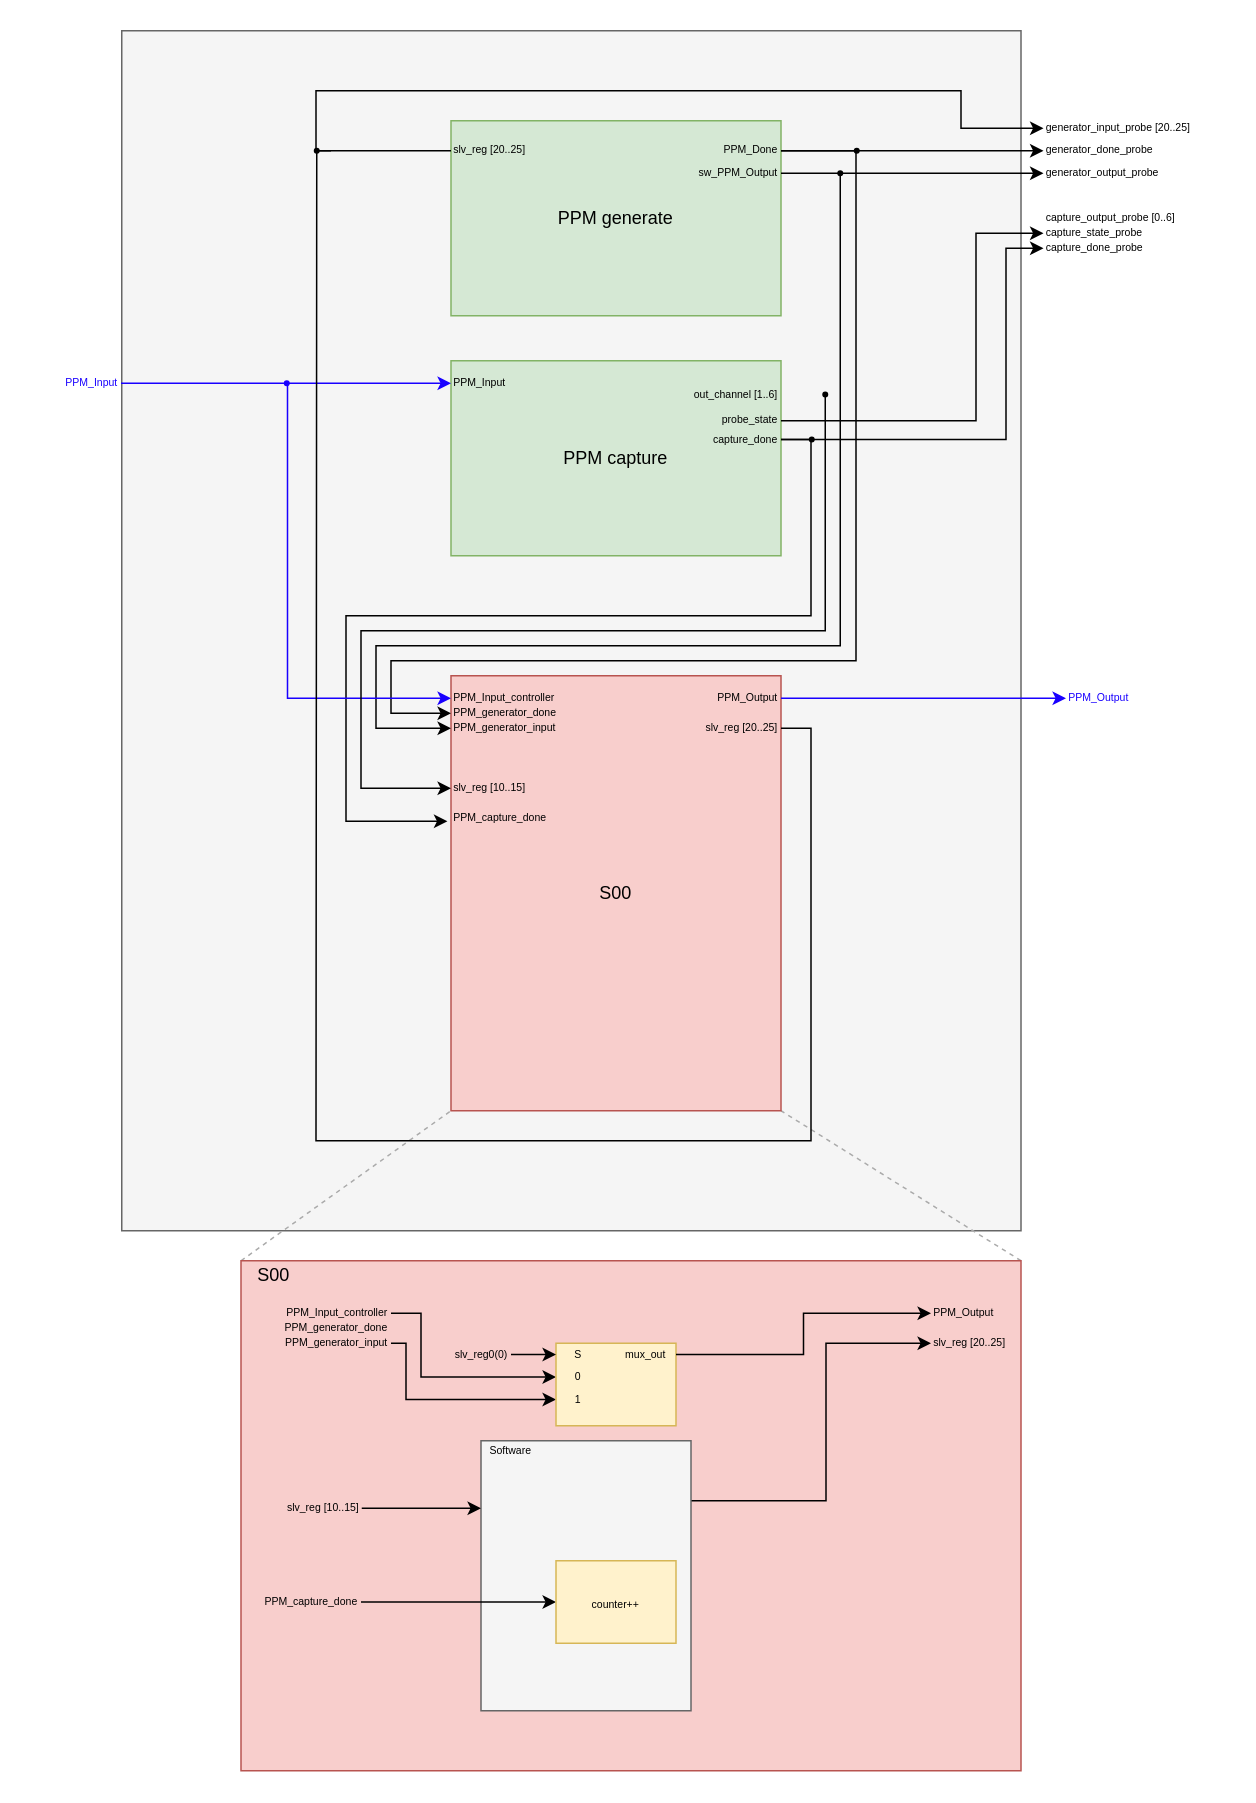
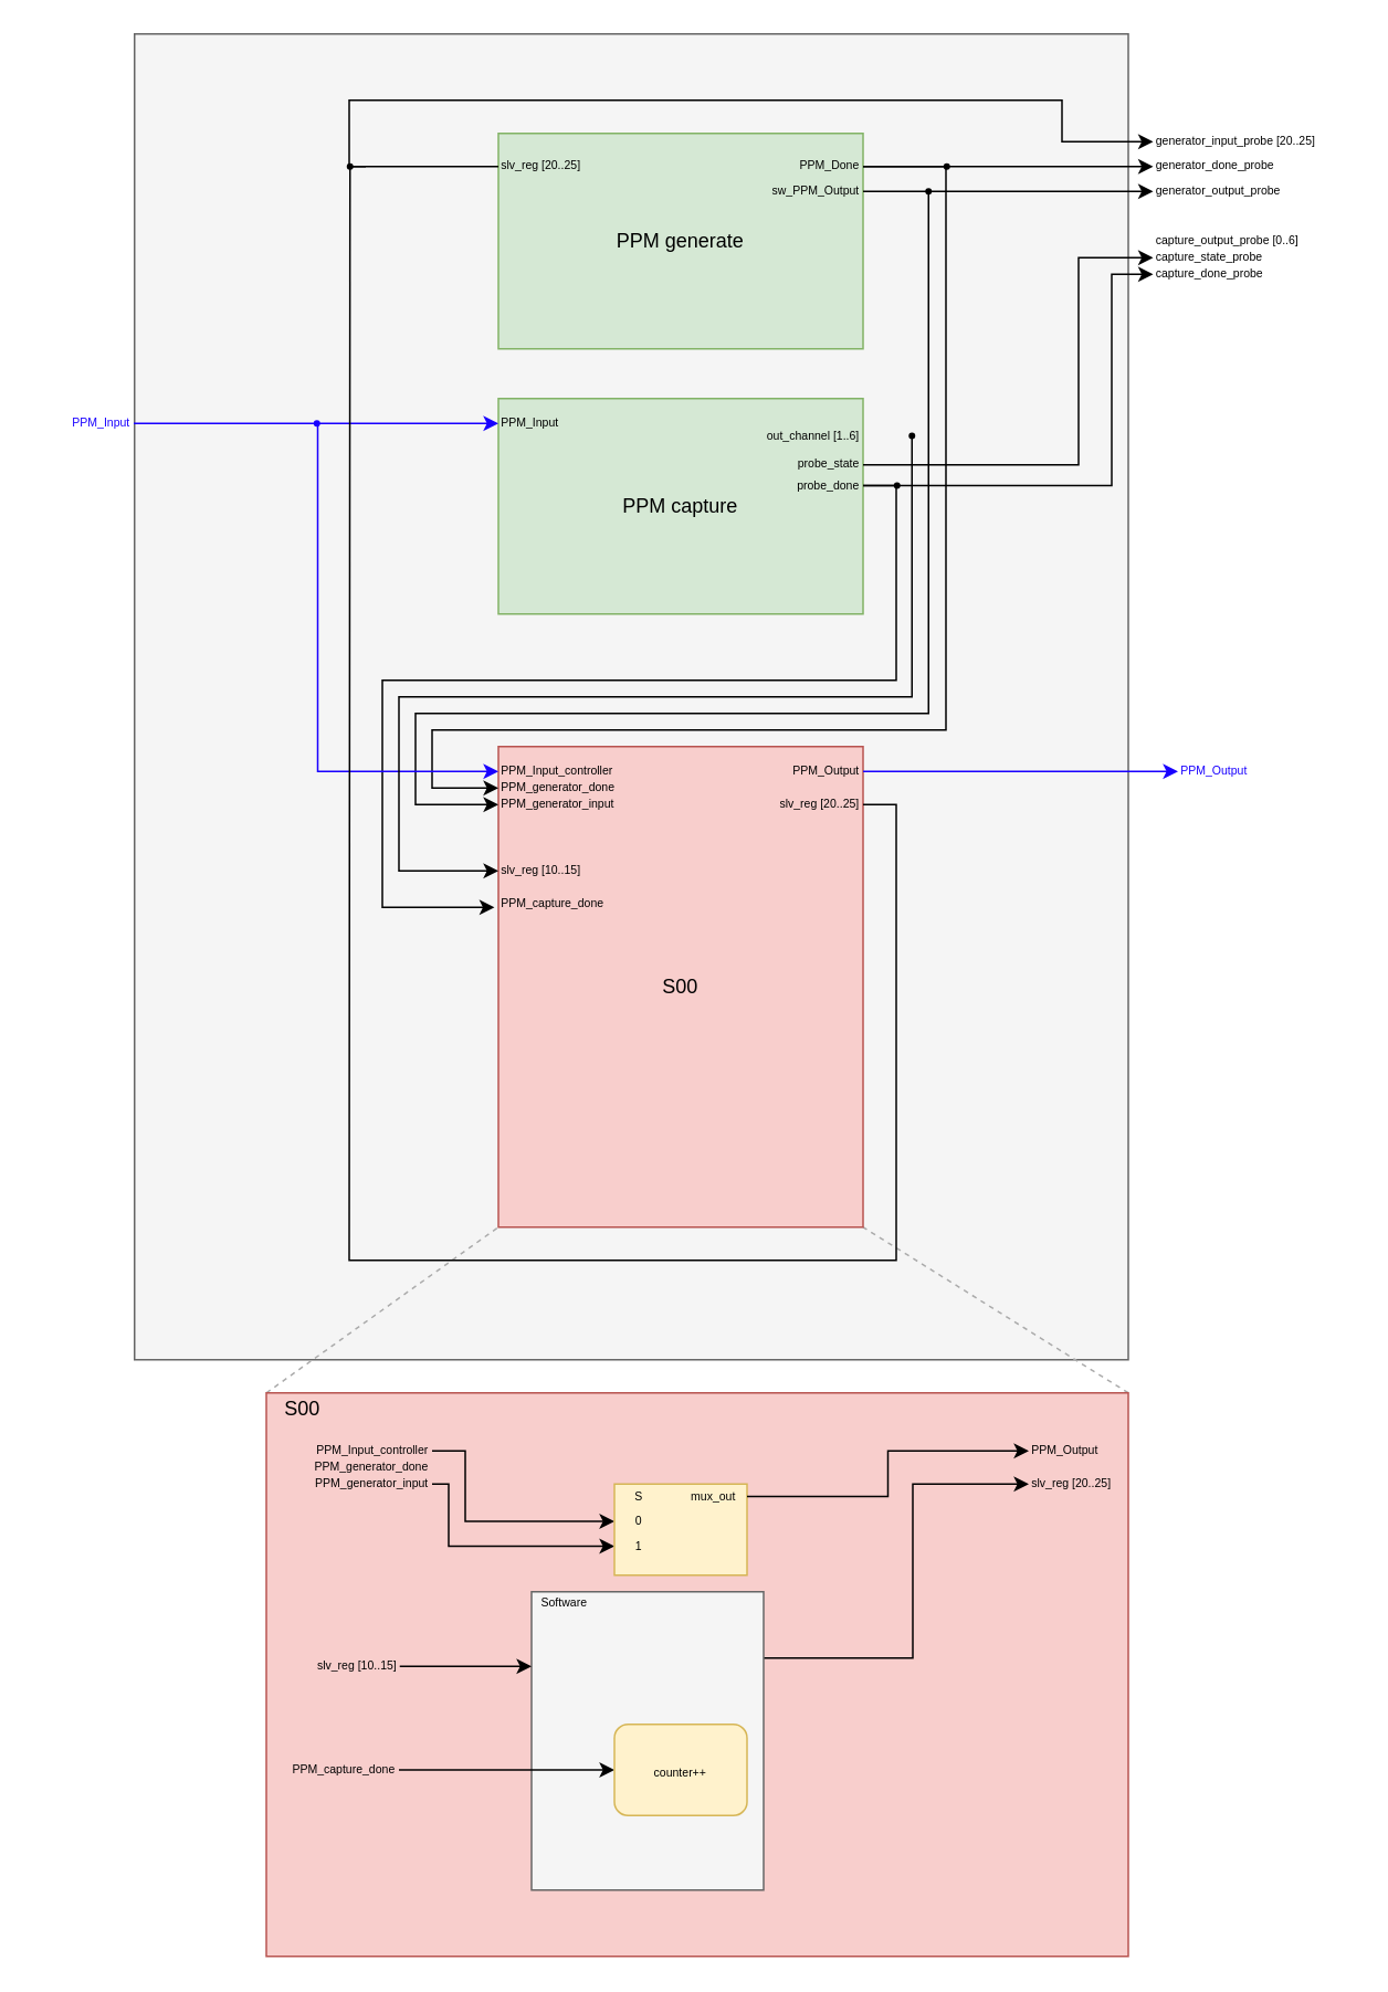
- <mxCell id="16" value="capture_done" style="text;html=1;align=right;verticalAlign=middle;whiteSpace=wrap;rounded=0;fontSize=7;" vertex="1" parent="1"><mxGeometry x="460" y="277.5" width="60" height="30" as="geometry" /></mxCell>
+ <mxCell id="16" value="probe_done" style="text;html=1;align=right;verticalAlign=middle;whiteSpace=wrap;rounded=0;fontSize=7;" vertex="1" parent="1"><mxGeometry x="460" y="277.5" width="60" height="30" as="geometry" /></mxCell>
- <mxCell id="72" value="slv_reg0(0)" style="text;html=1;align=right;verticalAlign=middle;whiteSpace=wrap;rounded=0;fontSize=7;" vertex="1" parent="1"><mxGeometry x="290" y="887.5" width="50" height="30" as="geometry" /></mxCell>
- <mxCell id="71" style="edgeStyle=orthogonalEdgeStyle;rounded=0;orthogonalLoop=1;jettySize=auto;html=1;entryX=0;entryY=0.5;entryDx=0;entryDy=0;" edge="1" parent="1" source="72" target="66"><mxGeometry relative="1" as="geometry" /></mxCell>
- <mxCell id="73" value="&lt;font style=&quot;font-size: 7px;&quot;&gt;counter++&lt;/font&gt;" style="rounded=0;whiteSpace=wrap;html=1;fillColor=#fff2cc;strokeColor=#d6b656;" vertex="1" parent="1"><mxGeometry x="370" y="1040" width="80" height="55" as="geometry" /></mxCell>
+ <mxCell id="73" value="&lt;font style=&quot;font-size: 7px;&quot;&gt;counter++&lt;/font&gt;" style="whiteSpace=wrap;html=1;fillColor=#fff2cc;strokeColor=#d6b656;rounded=1;" vertex="1" parent="1"><mxGeometry x="370" y="1040" width="80" height="55" as="geometry" /></mxCell>
